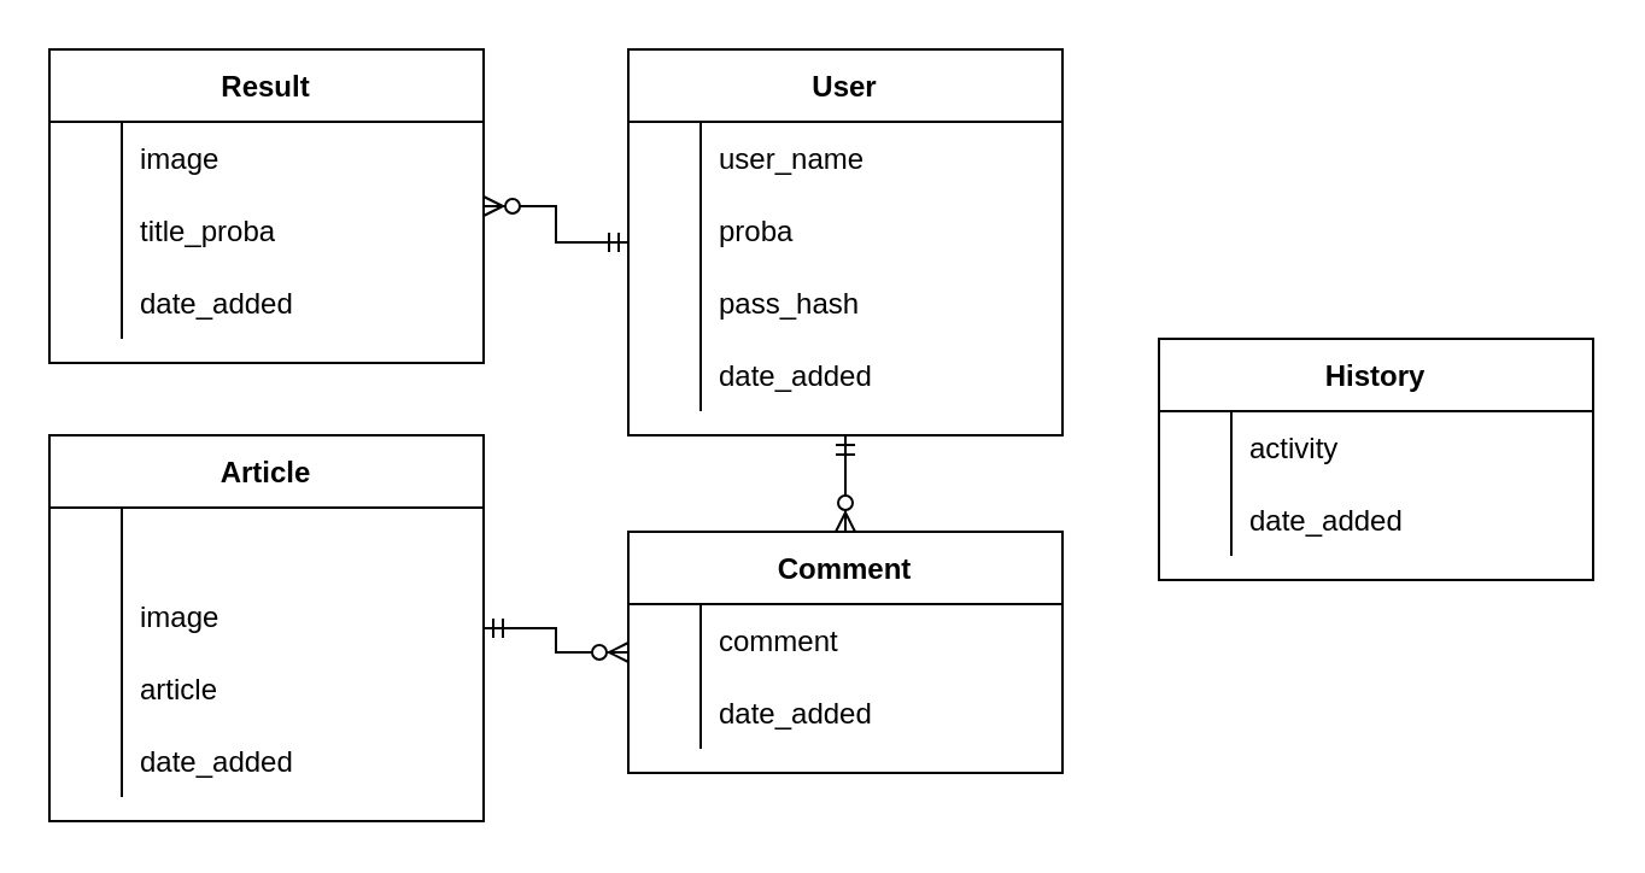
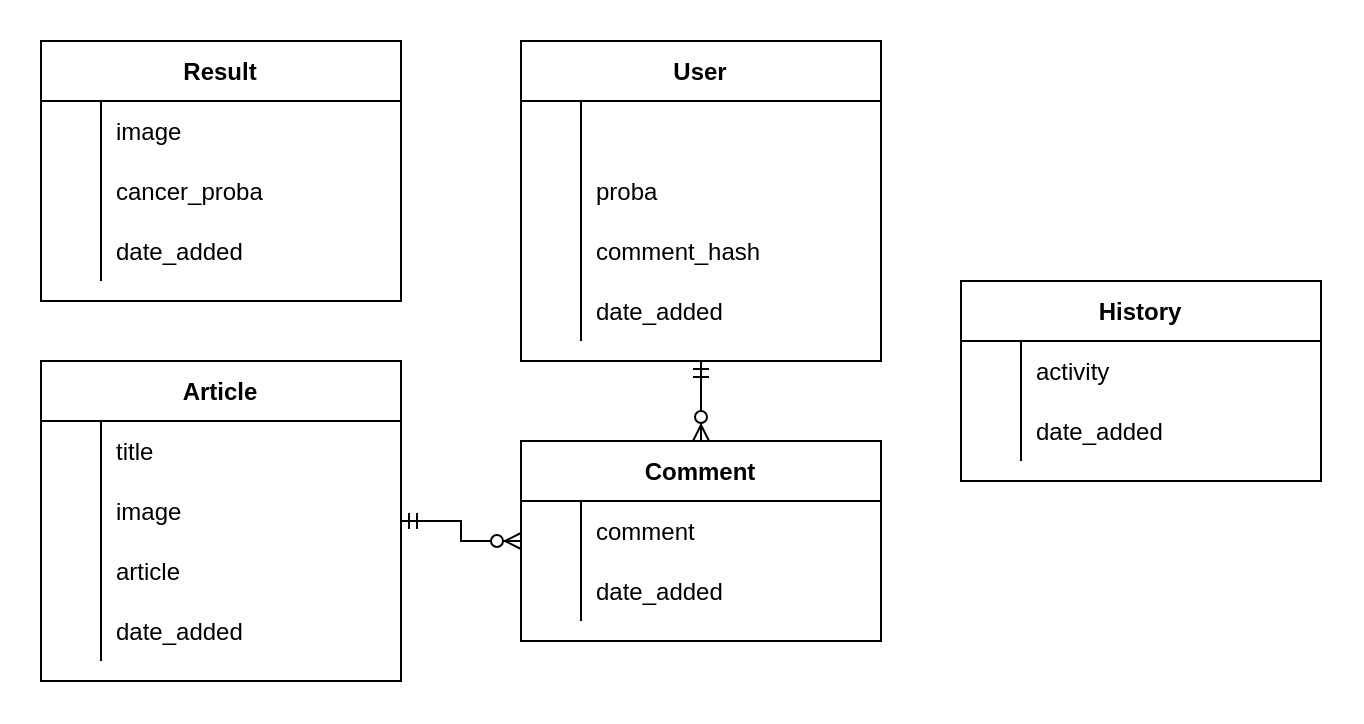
- <mxCell id="7" value="user_name" style="shape=partialRectangle;connectable=0;fillColor=none;top=0;left=0;bottom=0;right=0;align=left;spacingLeft=6;overflow=hidden;" vertex="1" parent="5"><mxGeometry x="30" width="150" height="30" as="geometry" /></mxCell>
- <mxCell id="3" style="edgeStyle=orthogonalEdgeStyle;rounded=0;orthogonalLoop=1;jettySize=auto;html=1;startArrow=ERmandOne;startFill=0;endArrow=ERzeroToMany;endFill=1;" edge="1" parent="1" source="4" target="17"><mxGeometry relative="1" as="geometry" /></mxCell>
- <mxCell id="23" value="title_proba" style="shape=partialRectangle;connectable=0;fillColor=none;top=0;left=0;bottom=0;right=0;align=left;spacingLeft=6;overflow=hidden;" vertex="1" parent="21"><mxGeometry x="30" width="150" height="30" as="geometry" /></mxCell>
+ <mxCell id="23" value="cancer_proba" style="shape=partialRectangle;connectable=0;fillColor=none;top=0;left=0;bottom=0;right=0;align=left;spacingLeft=6;overflow=hidden;" vertex="1" parent="21"><mxGeometry x="30" width="150" height="30" as="geometry" /></mxCell>
- <mxCell id="13" value="pass_hash" style="shape=partialRectangle;connectable=0;fillColor=none;top=0;left=0;bottom=0;right=0;align=left;spacingLeft=6;overflow=hidden;" vertex="1" parent="11"><mxGeometry x="30" width="150" height="30" as="geometry" /></mxCell>
+ <mxCell id="13" value="comment_hash" style="shape=partialRectangle;connectable=0;fillColor=none;top=0;left=0;bottom=0;right=0;align=left;spacingLeft=6;overflow=hidden;" vertex="1" parent="11"><mxGeometry x="30" width="150" height="30" as="geometry" /></mxCell>
+ <mxCell id="38" value="title" style="shape=partialRectangle;connectable=0;fillColor=none;top=0;left=0;bottom=0;right=0;align=left;spacingLeft=6;overflow=hidden;" vertex="1" parent="36"><mxGeometry x="30" width="150" height="30" as="geometry" /></mxCell>
